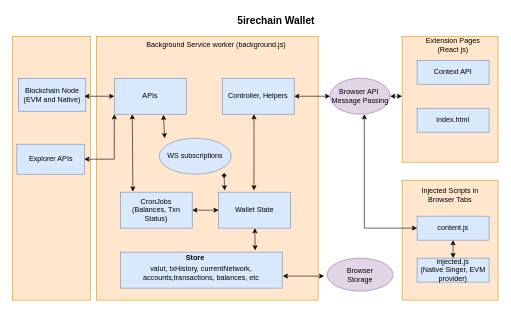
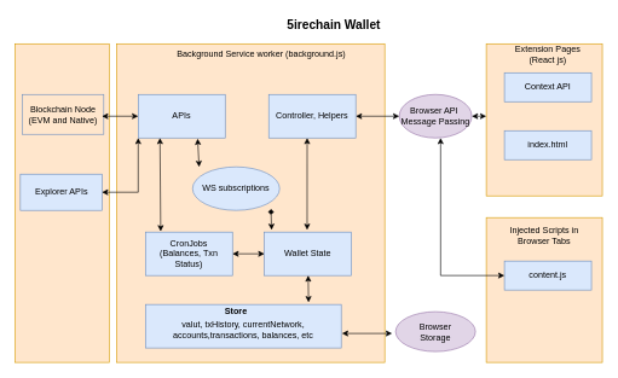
- <mxCell id="35" value="Blockchain Node&lt;br&gt;(EVM and Native)" style="rounded=0;whiteSpace=wrap;html=1;fillColor=#dae8fc;strokeColor=#6c8ebf;" parent="1" vertex="1"><mxGeometry x="30" y="130" width="112.5" height="55" as="geometry" /></mxCell>
+ <mxCell id="35" value="Blockchain Node&lt;br&gt;(EVM and Native)" style="rounded=0;whiteSpace=wrap;html=1;fillColor=#ffe6cc;strokeColor=#6c8ebf;" parent="1" vertex="1"><mxGeometry x="30" y="130" width="112.5" height="55" as="geometry" /></mxCell>
- <mxCell id="14" value="" style="endArrow=classic;startArrow=classic;html=1;rounded=0;entryX=0.5;entryY=1;entryDx=0;entryDy=0;" parent="1" source="9" target="8" edge="1"><mxGeometry width="50" height="50" relative="1" as="geometry"><mxPoint x="720" y="450" as="sourcePoint" /><mxPoint x="770" y="400" as="targetPoint" /></mxGeometry></mxCell>
- <mxCell id="9" value="injected.js&lt;br&gt;(Native Singer, EVM provider)" style="rounded=0;whiteSpace=wrap;html=1;fillColor=#dae8fc;strokeColor=#6c8ebf;" parent="1" vertex="1"><mxGeometry x="695" y="430" width="120" height="40" as="geometry" /></mxCell>
